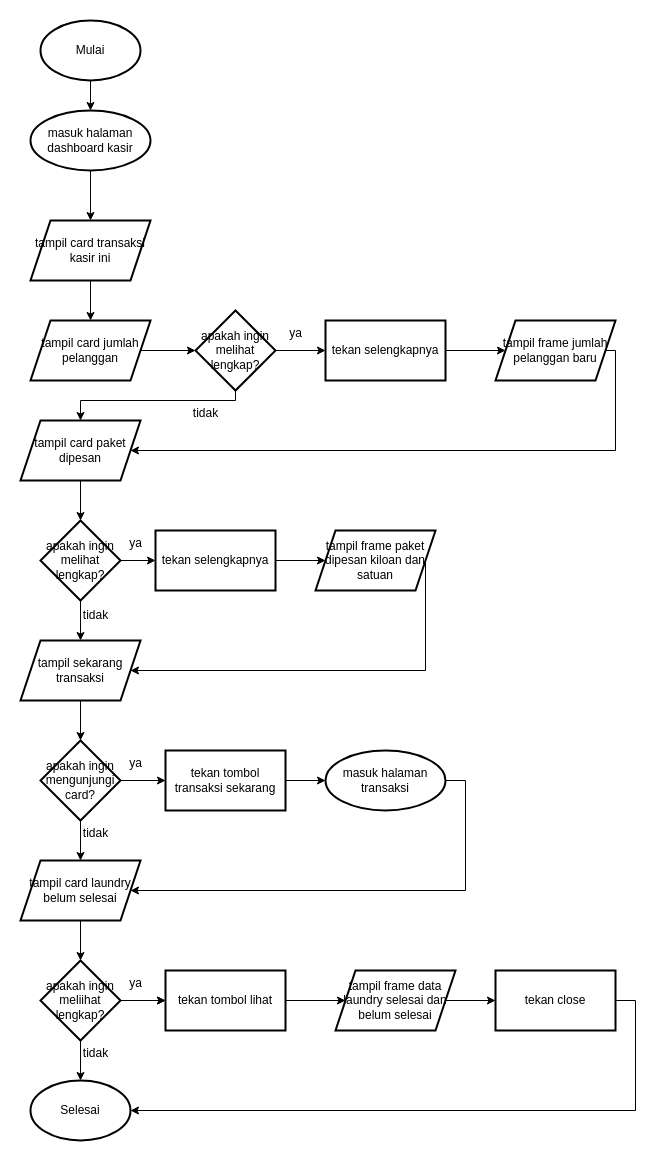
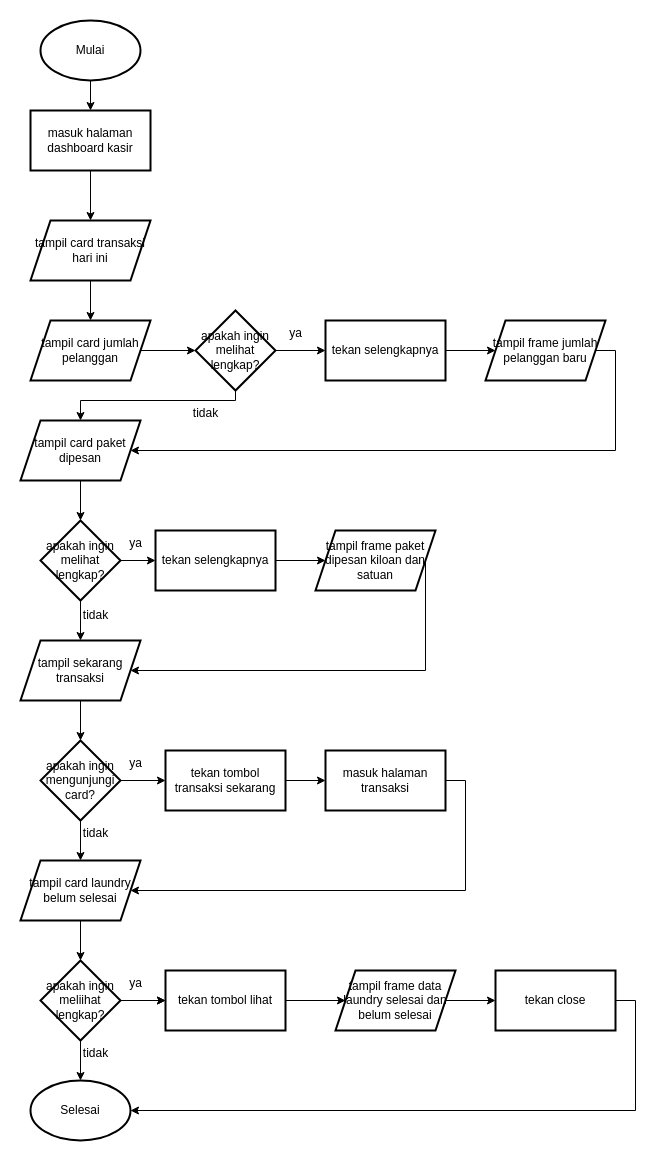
- <mxCell id="5" value="masuk halaman dashboard kasir" style="ellipse;whiteSpace=wrap;html=1;strokeWidth=2;" vertex="1" parent="1"><mxGeometry x="30" y="110" width="120" height="60" as="geometry" /></mxCell>
+ <mxCell id="5" value="masuk halaman dashboard kasir" style="whiteSpace=wrap;html=1;strokeWidth=2;" vertex="1" parent="1"><mxGeometry x="30" y="110" width="120" height="60" as="geometry" /></mxCell>
- <mxCell id="7" value="tampil card transaksi kasir ini" style="shape=parallelogram;perimeter=parallelogramPerimeter;whiteSpace=wrap;html=1;fixedSize=1;strokeWidth=2;" vertex="1" parent="1"><mxGeometry x="30" y="220" width="120" height="60" as="geometry" /></mxCell>
+ <mxCell id="7" value="tampil card transaksi hari ini" style="shape=parallelogram;perimeter=parallelogramPerimeter;whiteSpace=wrap;html=1;fixedSize=1;strokeWidth=2;" vertex="1" parent="1"><mxGeometry x="30" y="220" width="120" height="60" as="geometry" /></mxCell>
- <mxCell id="16" value="tampil frame jumlah pelanggan baru" style="shape=parallelogram;perimeter=parallelogramPerimeter;whiteSpace=wrap;html=1;fixedSize=1;strokeWidth=2;" vertex="1" parent="1"><mxGeometry x="495" y="320" width="120" height="60" as="geometry" /></mxCell>
+ <mxCell id="16" value="tampil frame jumlah pelanggan baru" style="shape=parallelogram;perimeter=parallelogramPerimeter;whiteSpace=wrap;html=1;fixedSize=1;strokeWidth=2;" vertex="1" parent="1"><mxGeometry x="485" y="320" width="120" height="60" as="geometry" /></mxCell>
- <mxCell id="38" value="masuk halaman transaksi" style="ellipse;whiteSpace=wrap;html=1;strokeWidth=2;" vertex="1" parent="1"><mxGeometry x="325" y="750" width="120" height="60" as="geometry" /></mxCell>
+ <mxCell id="38" value="masuk halaman transaksi" style="whiteSpace=wrap;html=1;strokeWidth=2;" vertex="1" parent="1"><mxGeometry x="325" y="750" width="120" height="60" as="geometry" /></mxCell>
